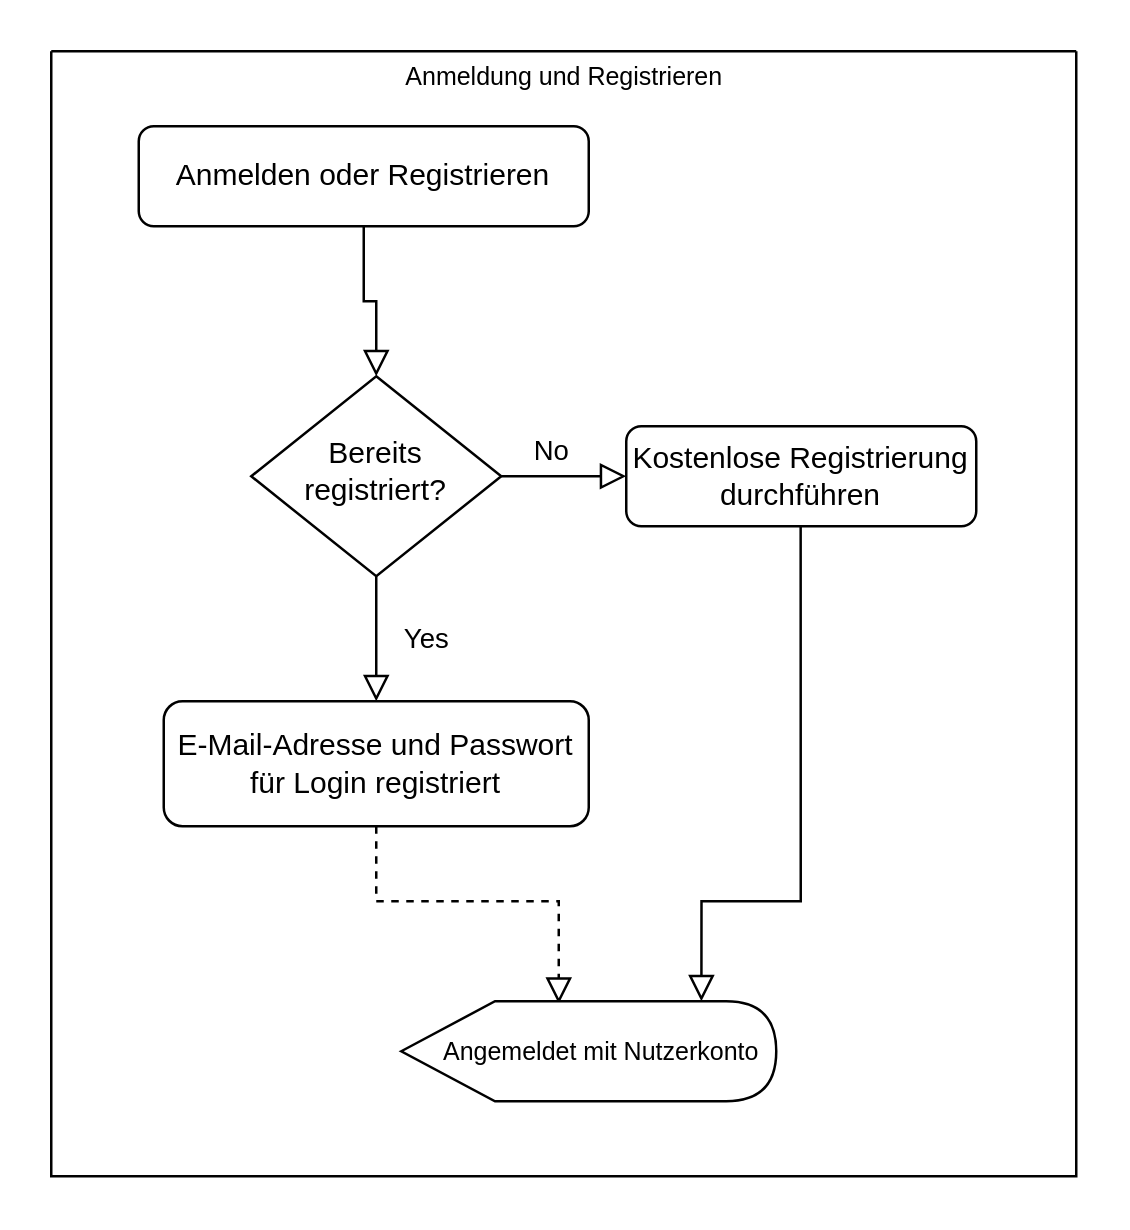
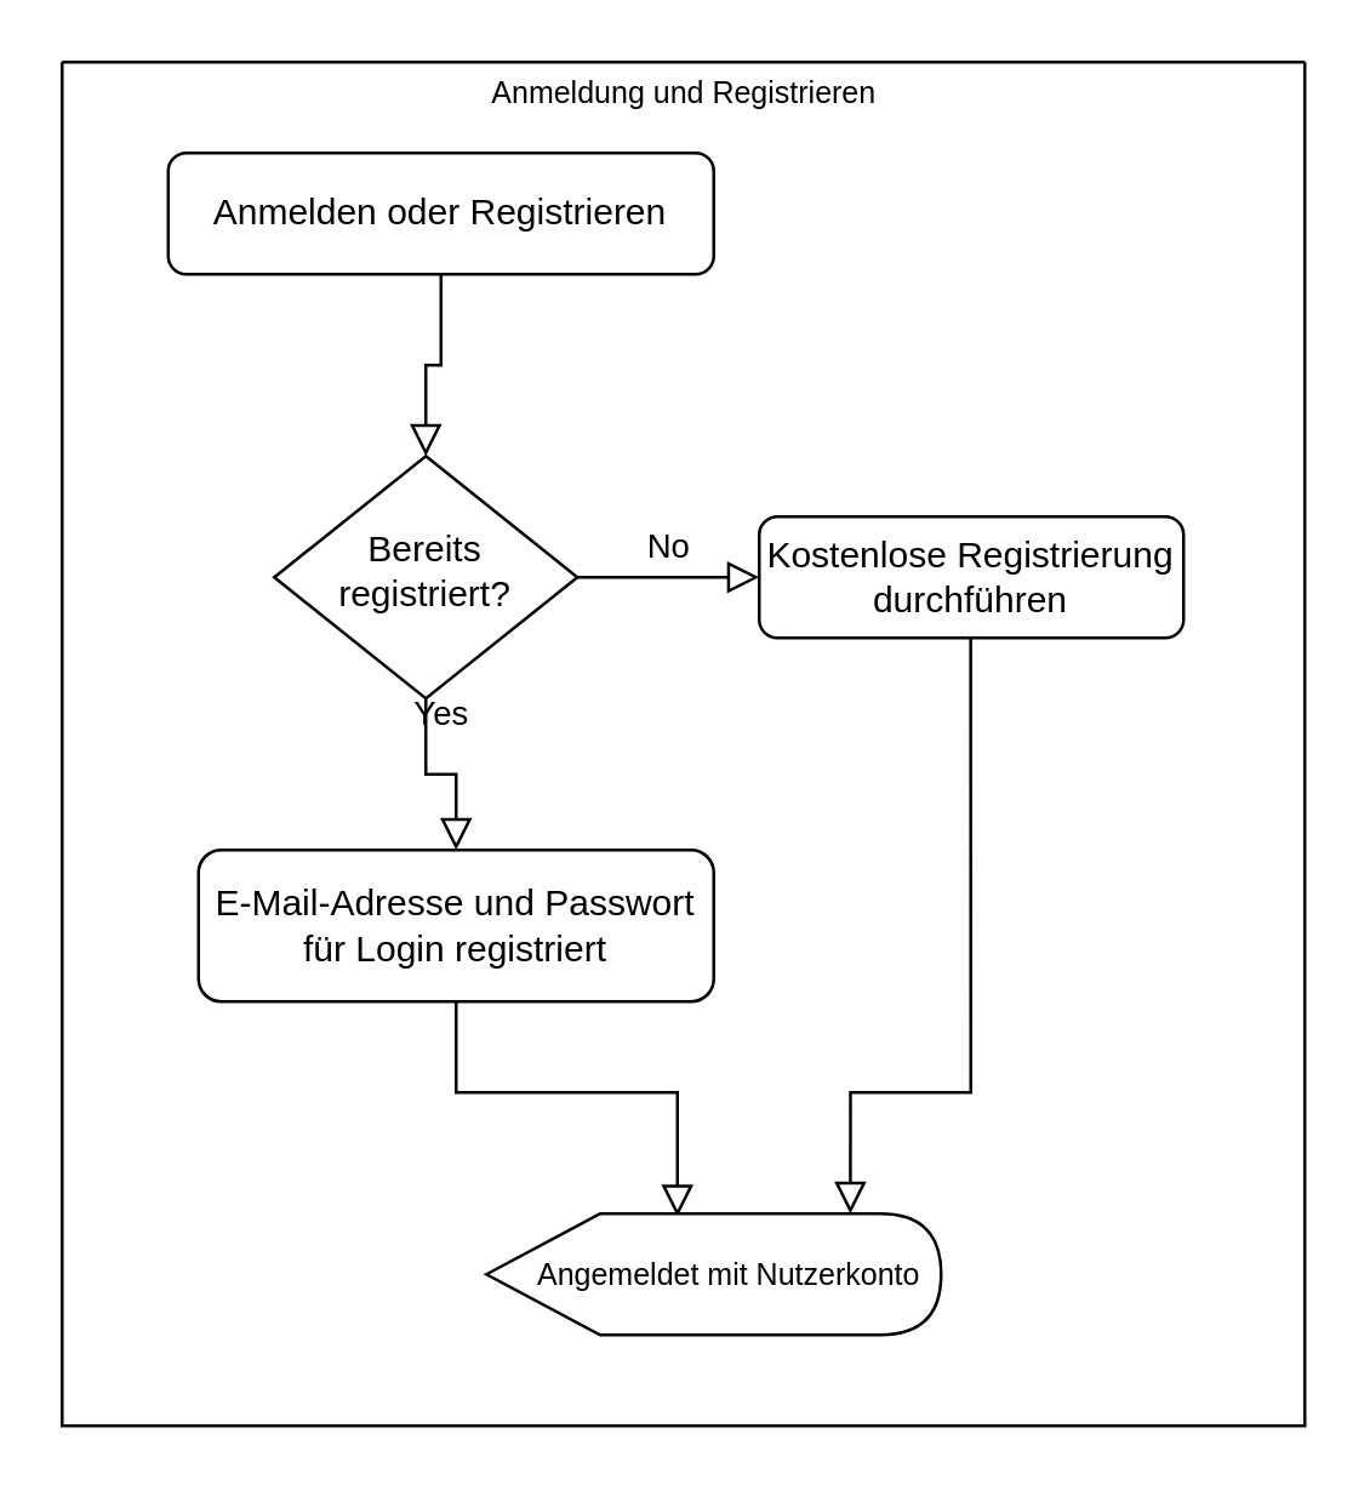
- <mxCell id="6" value="Bereits registriert?" style="rhombus;whiteSpace=wrap;html=1;shadow=0;fontFamily=Helvetica;fontSize=12;align=center;strokeWidth=1;spacing=6;spacingTop=-4;" parent="1" vertex="1"><mxGeometry x="100" y="150" width="100" height="80" as="geometry" /></mxCell>
+ <mxCell id="6" value="Bereits registriert?" style="rhombus;whiteSpace=wrap;html=1;shadow=0;fontFamily=Helvetica;fontSize=12;align=center;strokeWidth=1;spacing=6;spacingTop=-4;" parent="1" vertex="1"><mxGeometry x="90" y="150" width="100" height="80" as="geometry" /></mxCell>
- <mxCell id="8" style="edgeStyle=orthogonalEdgeStyle;rounded=0;orthogonalLoop=1;jettySize=auto;html=1;entryX=0.42;entryY=0.026;entryDx=0;entryDy=0;entryPerimeter=0;fontSize=10;endArrow=block;endFill=0;endSize=8;dashed=1;" edge="1" parent="1" source="9" target="12"><mxGeometry relative="1" as="geometry"><Array as="points"><mxPoint x="150" y="360" /><mxPoint x="223" y="360" /></Array></mxGeometry></mxCell>
+ <mxCell id="8" style="edgeStyle=orthogonalEdgeStyle;rounded=0;orthogonalLoop=1;jettySize=auto;html=1;entryX=0.42;entryY=0.026;entryDx=0;entryDy=0;entryPerimeter=0;fontSize=10;endArrow=block;endFill=0;endSize=8;" edge="1" parent="1" source="9" target="12"><mxGeometry relative="1" as="geometry"><Array as="points"><mxPoint x="150" y="360" /><mxPoint x="223" y="360" /></Array></mxGeometry></mxCell>
